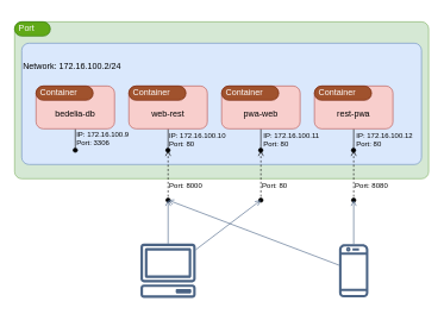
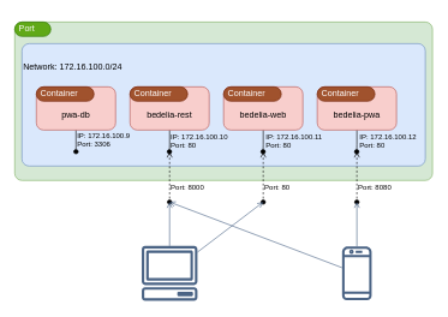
- <mxCell id="6" value="&#10;&#10;Network: 172.16.100.2/24&#10;" style="shape=mxgraph.mockup.containers.marginRect;rectMarginTop=10;strokeColor=#6c8ebf;strokeWidth=1;dashed=0;rounded=1;arcSize=5;recursiveResize=0;container=0;align=left;horizontal=1;verticalAlign=top;fillColor=#dae8fc;" vertex="1" parent="5"><mxGeometry width="560" height="180" as="geometry" /></mxCell>
+ <mxCell id="6" value="&#10;&#10;Network: 172.16.100.0/24&#10;" style="shape=mxgraph.mockup.containers.marginRect;rectMarginTop=10;strokeColor=#6c8ebf;strokeWidth=1;dashed=0;rounded=1;arcSize=5;recursiveResize=0;container=0;align=left;horizontal=1;verticalAlign=top;fillColor=#dae8fc;" vertex="1" parent="5"><mxGeometry width="560" height="180" as="geometry" /></mxCell>
- <mxCell id="15" value="&#10;&#10;bedelia-db" style="shape=mxgraph.mockup.containers.marginRect;rectMarginTop=10;strokeColor=#b85450;strokeWidth=1;dashed=0;rounded=1;arcSize=5;recursiveResize=0;fillColor=#f8cecc;" vertex="1" parent="1"><mxGeometry x="50" y="110" width="110" height="70" as="geometry" /></mxCell>
+ <mxCell id="15" value="&#10;&#10;pwa-db" style="shape=mxgraph.mockup.containers.marginRect;rectMarginTop=10;strokeColor=#b85450;strokeWidth=1;dashed=0;rounded=1;arcSize=5;recursiveResize=0;fillColor=#f8cecc;" vertex="1" parent="1"><mxGeometry x="50" y="110" width="110" height="70" as="geometry" /></mxCell>
- <mxCell id="17" value="&#10;&#10;web-rest" style="shape=mxgraph.mockup.containers.marginRect;rectMarginTop=10;strokeColor=#b85450;strokeWidth=1;dashed=0;rounded=1;arcSize=5;recursiveResize=0;fillColor=#f8cecc;" vertex="1" parent="1"><mxGeometry x="180" y="110" width="110" height="70" as="geometry" /></mxCell>
+ <mxCell id="17" value="&#10;&#10;bedelia-rest" style="shape=mxgraph.mockup.containers.marginRect;rectMarginTop=10;strokeColor=#b85450;strokeWidth=1;dashed=0;rounded=1;arcSize=5;recursiveResize=0;fillColor=#f8cecc;" vertex="1" parent="1"><mxGeometry x="180" y="110" width="110" height="70" as="geometry" /></mxCell>
- <mxCell id="21" value="&#10;&#10;pwa-web" style="shape=mxgraph.mockup.containers.marginRect;rectMarginTop=10;strokeColor=#b85450;strokeWidth=1;dashed=0;rounded=1;arcSize=5;recursiveResize=0;fillColor=#f8cecc;" vertex="1" parent="1"><mxGeometry x="310" y="110" width="110" height="70" as="geometry" /></mxCell>
+ <mxCell id="21" value="&#10;&#10;bedelia-web" style="shape=mxgraph.mockup.containers.marginRect;rectMarginTop=10;strokeColor=#b85450;strokeWidth=1;dashed=0;rounded=1;arcSize=5;recursiveResize=0;fillColor=#f8cecc;" vertex="1" parent="1"><mxGeometry x="310" y="110" width="110" height="70" as="geometry" /></mxCell>
- <mxCell id="27" value="&#10;&#10;rest-pwa" style="shape=mxgraph.mockup.containers.marginRect;rectMarginTop=10;strokeColor=#b85450;strokeWidth=1;dashed=0;rounded=1;arcSize=5;recursiveResize=0;fillColor=#f8cecc;" vertex="1" parent="1"><mxGeometry x="440" y="110" width="110" height="70" as="geometry" /></mxCell>
+ <mxCell id="27" value="&#10;&#10;bedelia-pwa" style="shape=mxgraph.mockup.containers.marginRect;rectMarginTop=10;strokeColor=#b85450;strokeWidth=1;dashed=0;rounded=1;arcSize=5;recursiveResize=0;fillColor=#f8cecc;" vertex="1" parent="1"><mxGeometry x="440" y="110" width="110" height="70" as="geometry" /></mxCell>
